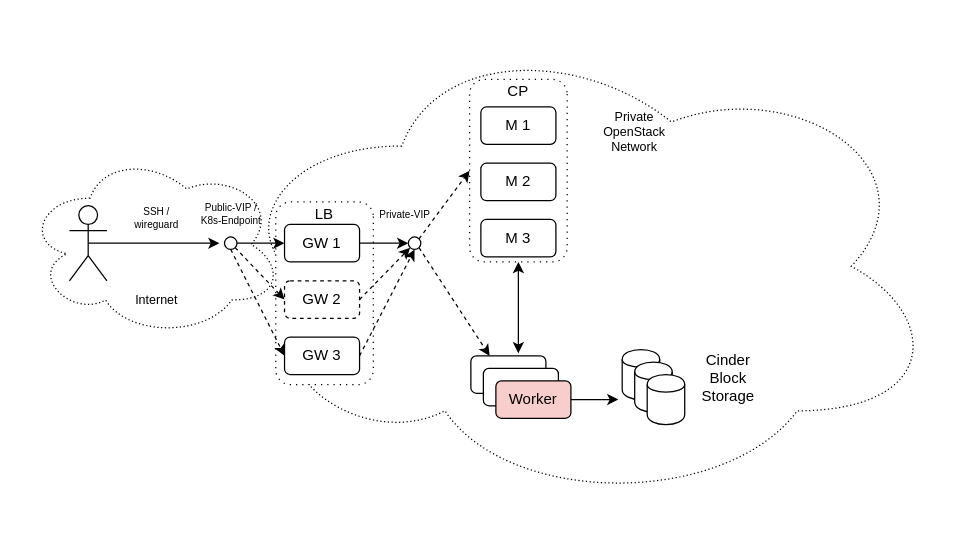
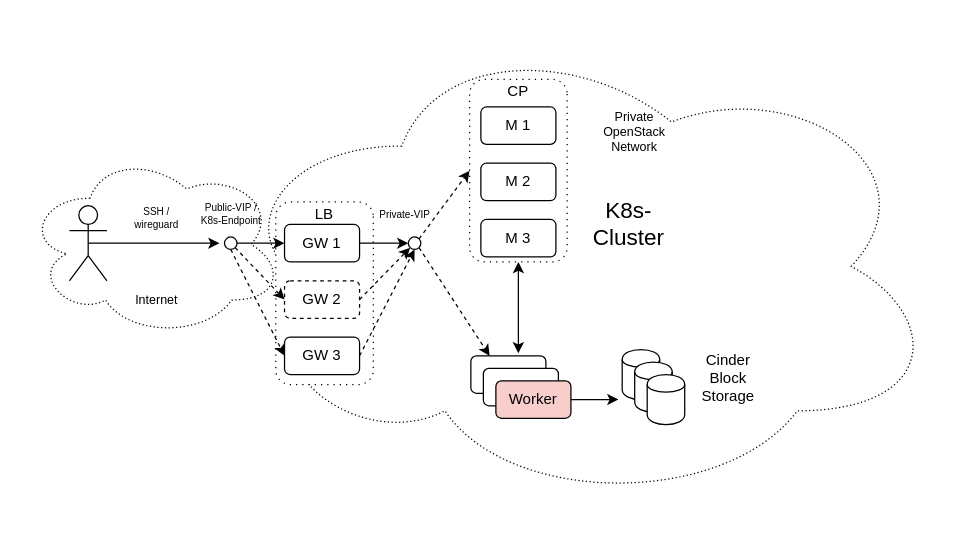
+ <mxCell id="41" value="K8s-Cluster" style="text;html=1;strokeColor=none;fillColor=none;align=center;verticalAlign=middle;whiteSpace=wrap;rounded=0;dashed=1;dashPattern=1 4;fontSize=18;" vertex="1" parent="1"><mxGeometry x="473" y="169" width="59" height="20" as="geometry" /></mxCell>
